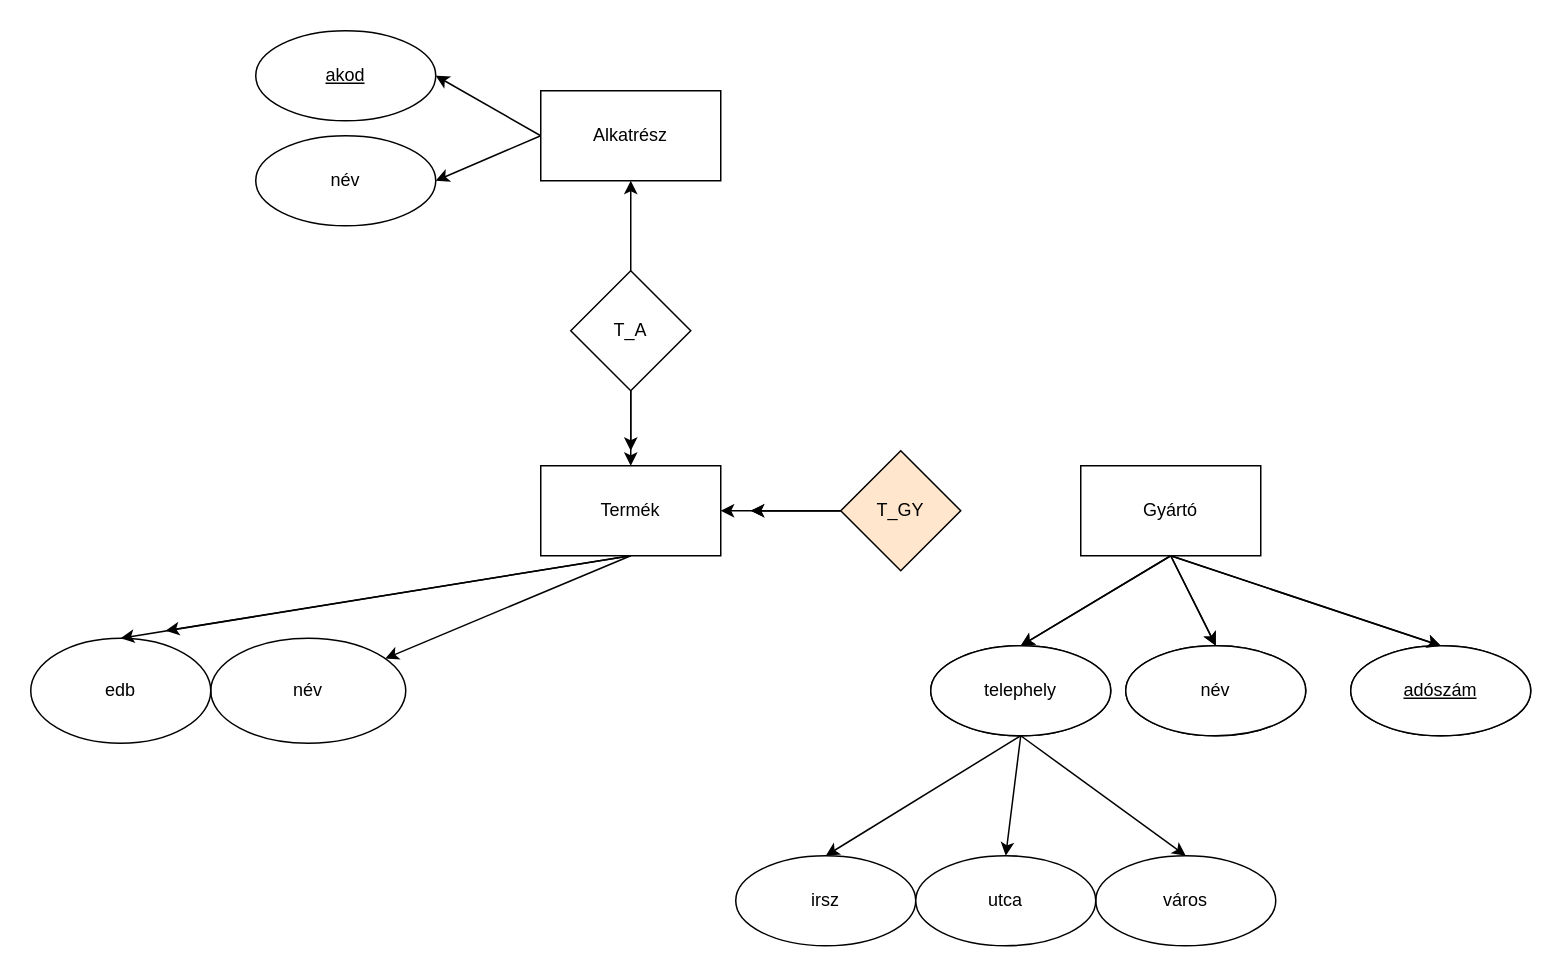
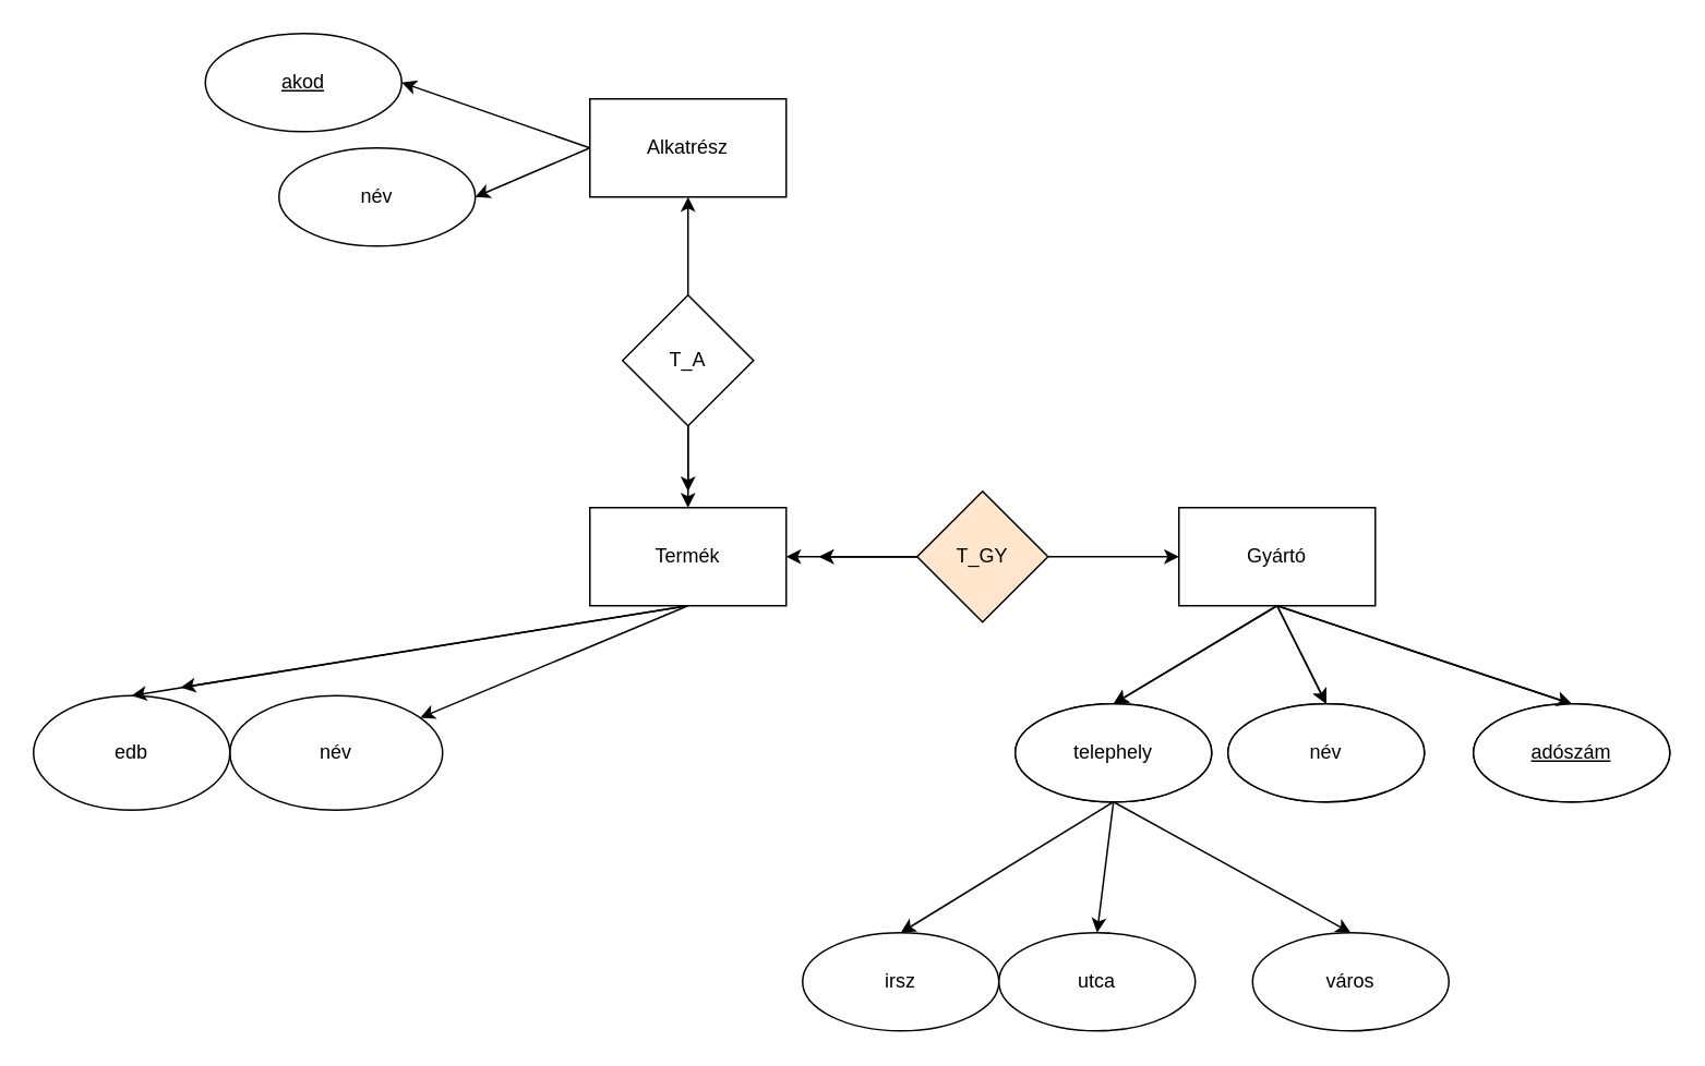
- <mxCell id="37" value="&lt;u&gt;akod&lt;/u&gt;" style="ellipse;whiteSpace=wrap;html=1;rounded=0;" vertex="1" parent="1"><mxGeometry x="170" y="20" width="120" height="60" as="geometry" /></mxCell>
+ <mxCell id="37" value="&lt;u&gt;akod&lt;/u&gt;" style="ellipse;whiteSpace=wrap;html=1;rounded=0;" vertex="1" parent="1"><mxGeometry x="125" y="20" width="120" height="60" as="geometry" /></mxCell>
+ <mxCell id="4" value="" style="edgeStyle=orthogonalEdgeStyle;rounded=0;orthogonalLoop=1;jettySize=auto;html=1;" edge="1" parent="1" source="5" target="6"><mxGeometry relative="1" as="geometry" /></mxCell>
- <mxCell id="25" value="város" style="ellipse;whiteSpace=wrap;html=1;" vertex="1" parent="1"><mxGeometry x="730" y="570" width="120" height="60" as="geometry" /></mxCell>
+ <mxCell id="25" value="város" style="ellipse;whiteSpace=wrap;html=1;" vertex="1" parent="1"><mxGeometry x="765" y="570" width="120" height="60" as="geometry" /></mxCell>
